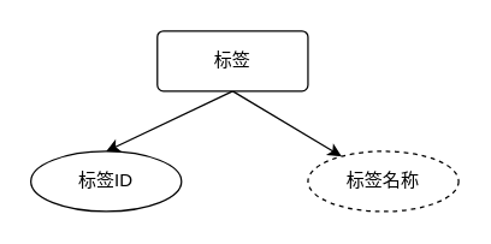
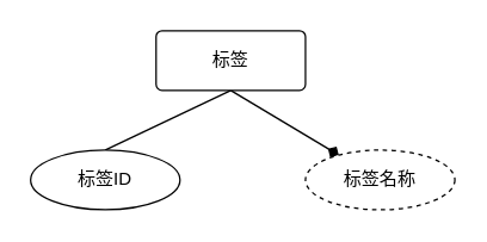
- <mxCell id="2" style="rounded=0;orthogonalLoop=1;jettySize=auto;html=1;exitX=0.5;exitY=1;exitDx=0;exitDy=0;entryX=0.5;entryY=0;entryDx=0;entryDy=0;" edge="1" parent="1" source="4" target="5"><mxGeometry relative="1" as="geometry" /></mxCell>
+ <mxCell id="2" style="rounded=0;orthogonalLoop=1;jettySize=auto;html=1;exitX=0.5;exitY=1;exitDx=0;exitDy=0;entryX=0.5;entryY=0;entryDx=0;entryDy=0;endArrow=none;" edge="1" parent="1" source="4" target="5"><mxGeometry relative="1" as="geometry" /></mxCell>
- <mxCell id="3" style="rounded=0;orthogonalLoop=1;jettySize=auto;html=1;exitX=0.5;exitY=1;exitDx=0;exitDy=0;" edge="1" parent="1" source="4" target="6"><mxGeometry relative="1" as="geometry" /></mxCell>
+ <mxCell id="3" style="rounded=0;orthogonalLoop=1;jettySize=auto;html=1;exitX=0.5;exitY=1;exitDx=0;exitDy=0;endArrow=diamond;" edge="1" parent="1" source="4" target="6"><mxGeometry relative="1" as="geometry" /></mxCell>
